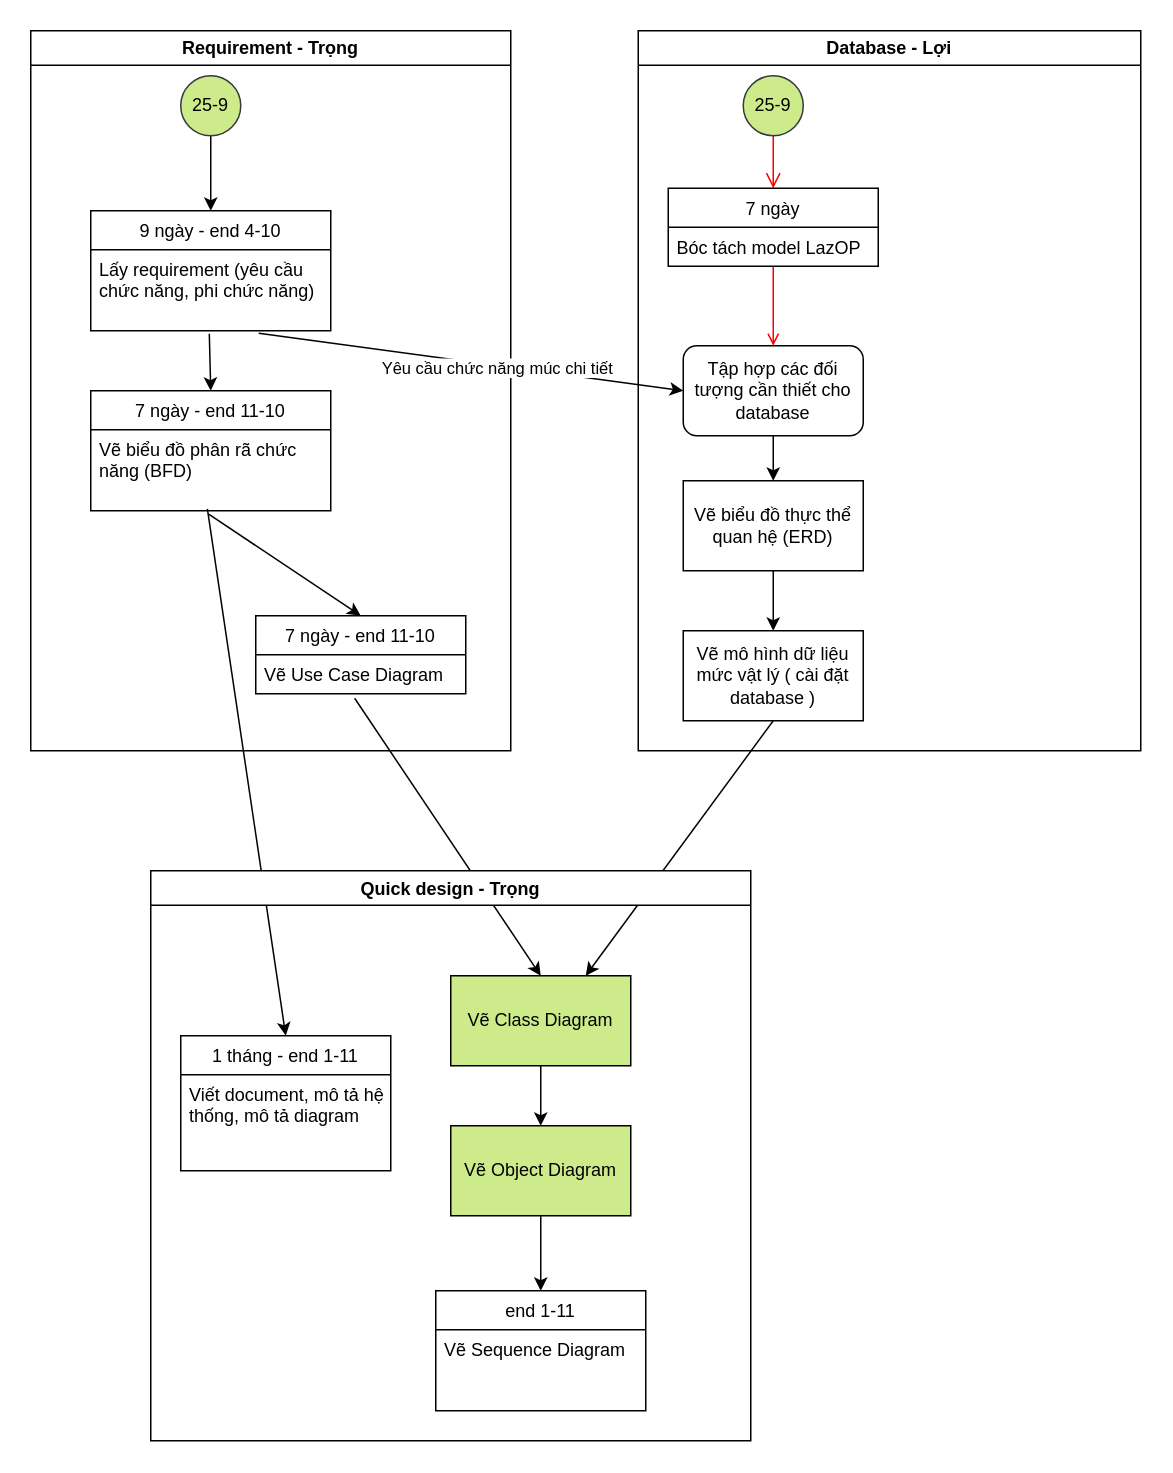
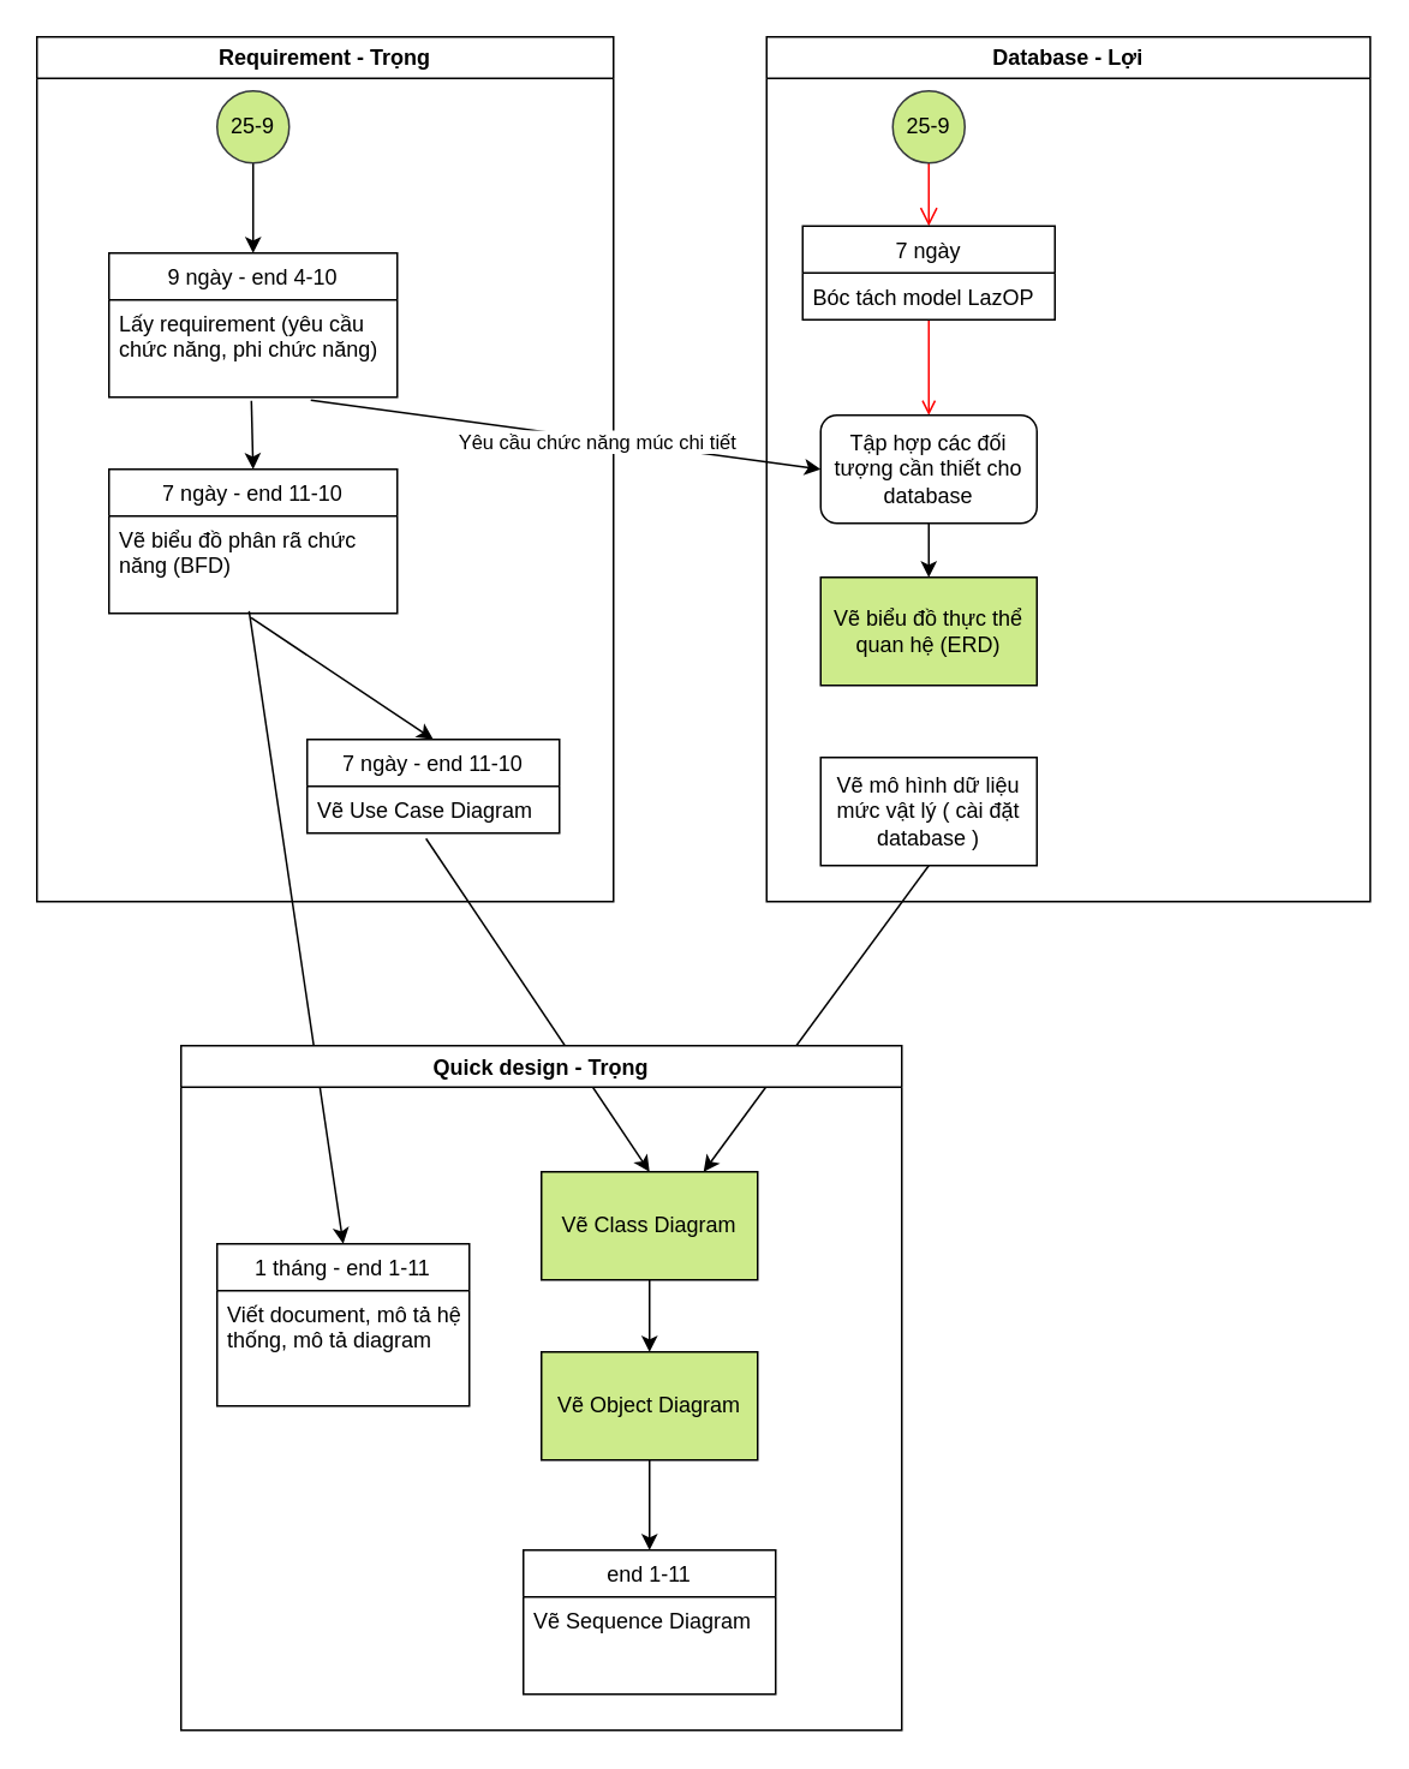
- <mxCell id="19" value="Vẽ biểu đồ thực thể quan hệ (ERD)" style="rounded=0;whiteSpace=wrap;html=1;" parent="13" vertex="1"><mxGeometry x="30" y="300" width="120" height="60" as="geometry" /></mxCell>
+ <mxCell id="19" value="Vẽ biểu đồ thực thể quan hệ (ERD)" style="rounded=0;whiteSpace=wrap;html=1;fillColor=#cdeb8b;" parent="13" vertex="1"><mxGeometry x="30" y="300" width="120" height="60" as="geometry" /></mxCell>
- <mxCell id="22" value="" style="endArrow=classic;html=1;exitX=0.5;exitY=1;exitDx=0;exitDy=0;entryX=0.5;entryY=0;entryDx=0;entryDy=0;" parent="13" source="19" target="21" edge="1"><mxGeometry width="50" height="50" relative="1" as="geometry"><mxPoint x="195" y="440" as="sourcePoint" /><mxPoint x="245" y="390" as="targetPoint" /></mxGeometry></mxCell>
